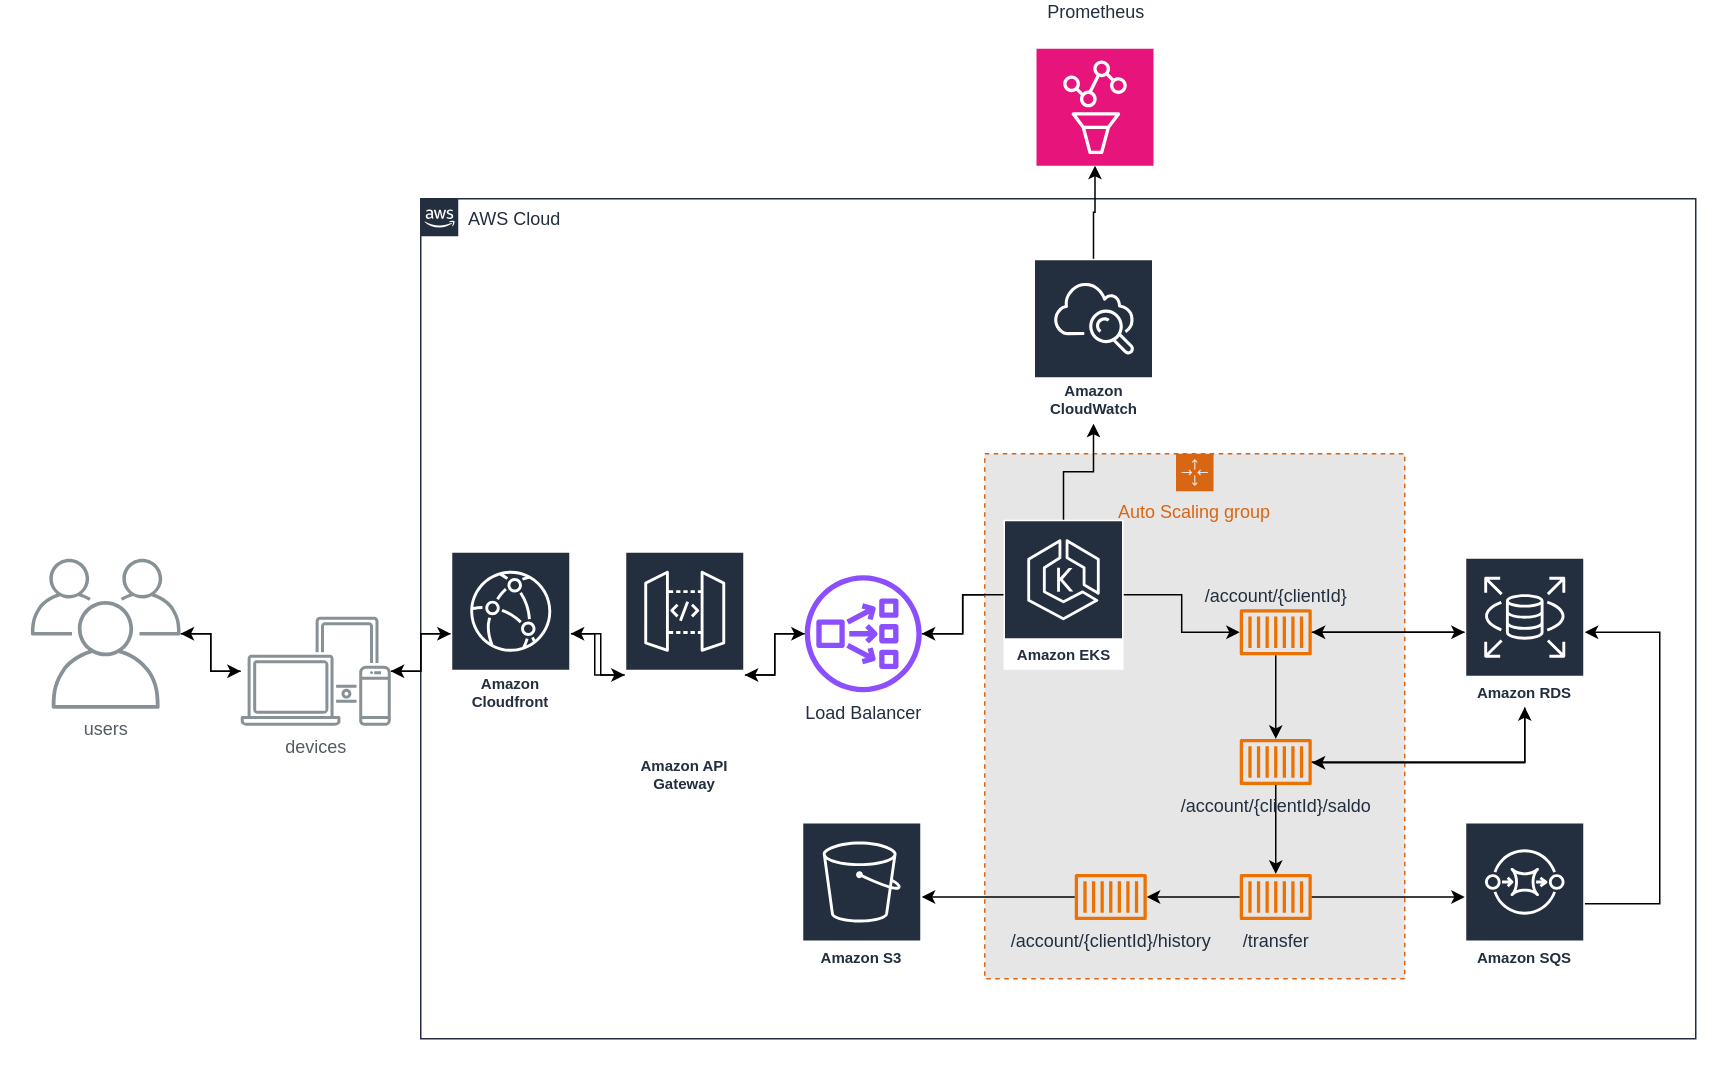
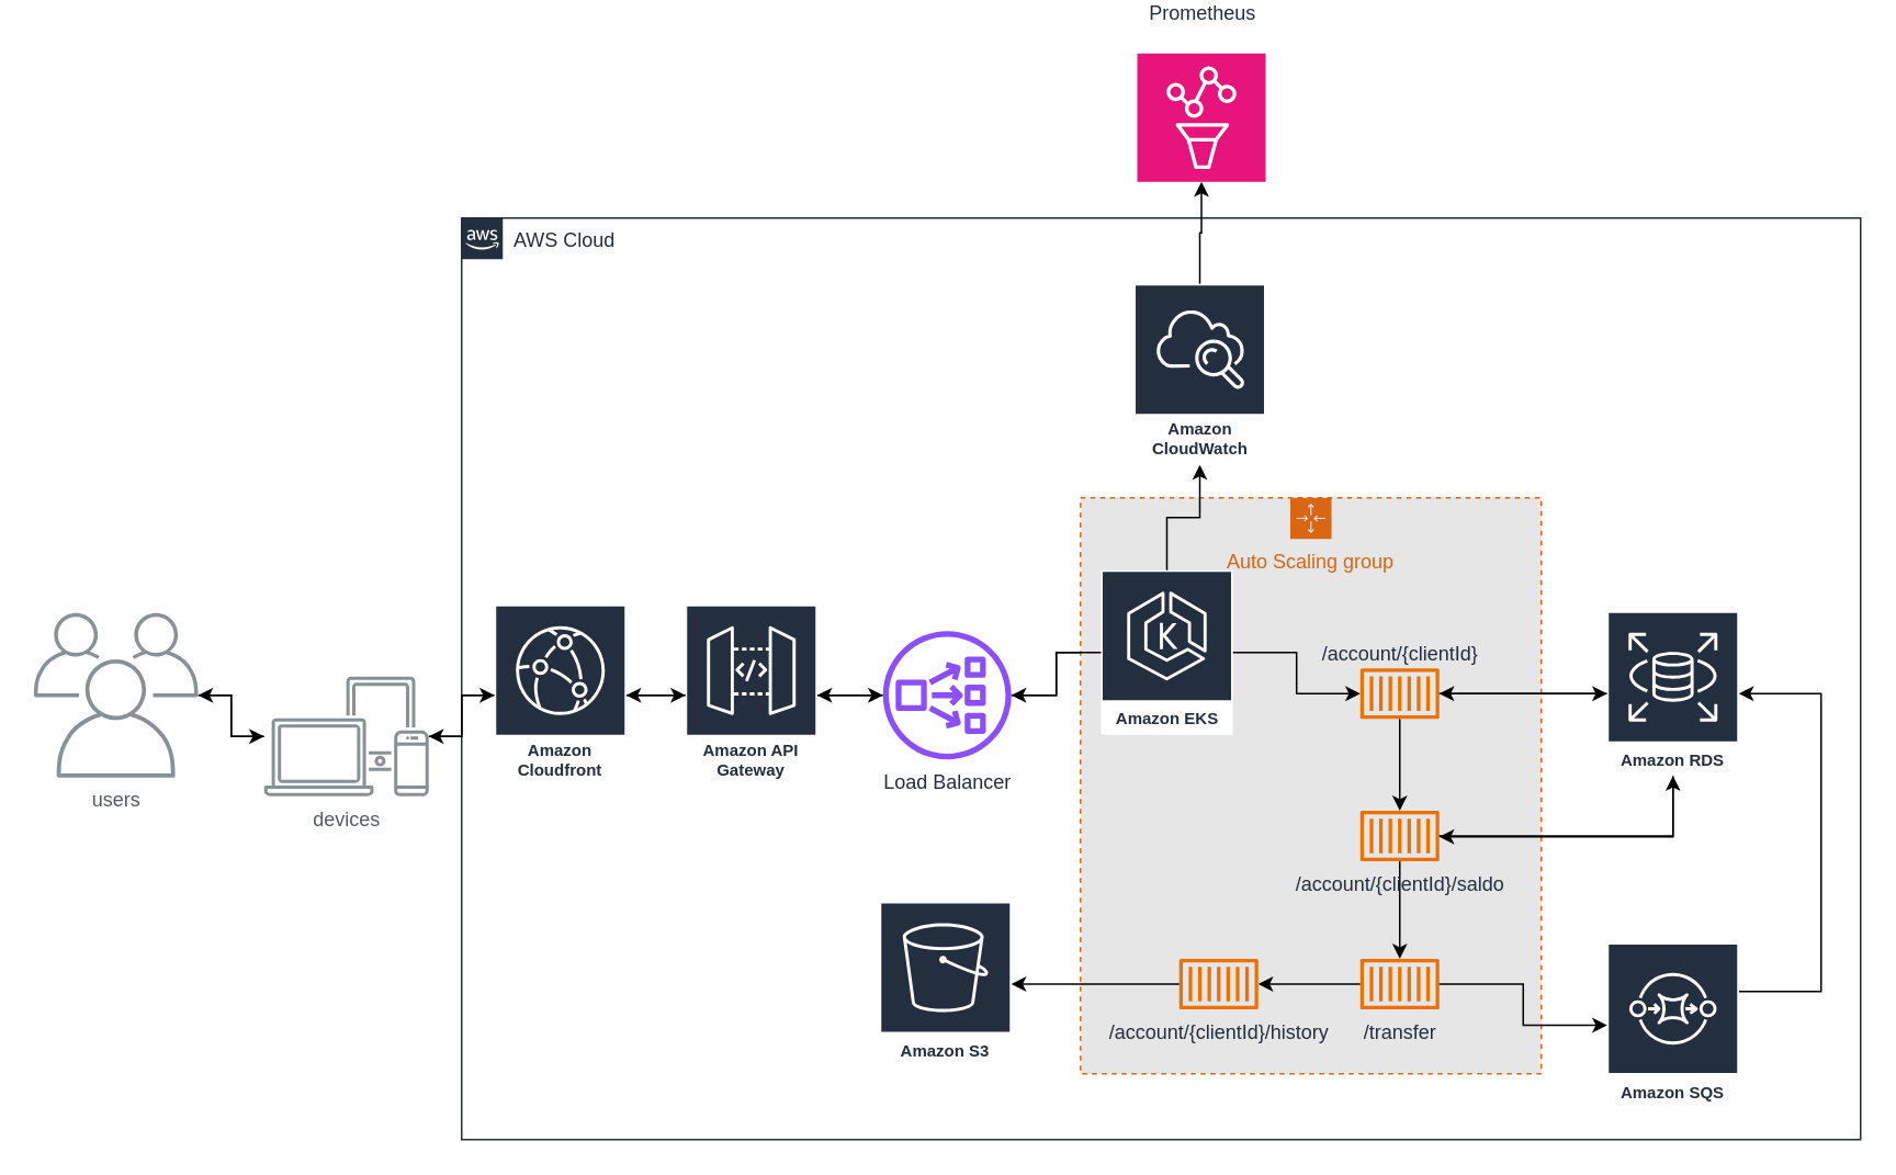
- <mxCell id="4" value="Amazon API Gateway" style="sketch=0;outlineConnect=0;fontColor=#232F3E;gradientColor=none;strokeColor=#ffffff;fillColor=#232F3E;dashed=0;verticalLabelPosition=middle;verticalAlign=bottom;align=center;html=1;whiteSpace=wrap;fontSize=10;fontStyle=1;spacing=3;shape=mxgraph.aws4.productIcon;prIcon=mxgraph.aws4.api_gateway;" vertex="1" parent="2"><mxGeometry x="136" y="235" width="80" height="165" as="geometry" /></mxCell>
+ <mxCell id="4" value="Amazon API Gateway" style="sketch=0;outlineConnect=0;fontColor=#232F3E;gradientColor=none;strokeColor=#ffffff;fillColor=#232F3E;dashed=0;verticalLabelPosition=middle;verticalAlign=bottom;align=center;html=1;whiteSpace=wrap;fontSize=10;fontStyle=1;spacing=3;shape=mxgraph.aws4.productIcon;prIcon=mxgraph.aws4.api_gateway;" vertex="1" parent="2"><mxGeometry x="136" y="235" width="80" height="110" as="geometry" /></mxCell>
- <mxCell id="20" value="Amazon SQS" style="sketch=0;outlineConnect=0;fontColor=#232F3E;gradientColor=none;strokeColor=#ffffff;fillColor=#232F3E;dashed=0;verticalLabelPosition=middle;verticalAlign=bottom;align=center;html=1;whiteSpace=wrap;fontSize=10;fontStyle=1;spacing=3;shape=mxgraph.aws4.productIcon;prIcon=mxgraph.aws4.sqs;" vertex="1" parent="2"><mxGeometry x="696" y="415.5" width="80" height="100" as="geometry" /></mxCell>
+ <mxCell id="20" value="Amazon SQS" style="sketch=0;outlineConnect=0;fontColor=#232F3E;gradientColor=none;strokeColor=#ffffff;fillColor=#232F3E;dashed=0;verticalLabelPosition=middle;verticalAlign=bottom;align=center;html=1;whiteSpace=wrap;fontSize=10;fontStyle=1;spacing=3;shape=mxgraph.aws4.productIcon;prIcon=mxgraph.aws4.sqs;" vertex="1" parent="2"><mxGeometry x="696" y="440.5" width="80" height="100" as="geometry" /></mxCell>
